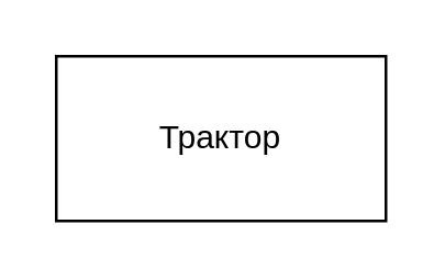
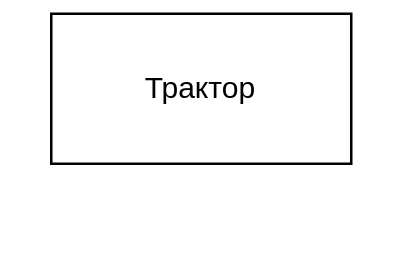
- <mxCell id="2" value="Трактор" style="rounded=0;whiteSpace=wrap;html=1;" vertex="1" parent="1"><mxGeometry x="20" y="20" width="120" height="60" as="geometry" /></mxCell>
+ <mxCell id="2" value="Трактор" style="rounded=0;whiteSpace=wrap;html=1;" vertex="1" parent="1"><mxGeometry x="20" y="5" width="120" height="60" as="geometry" /></mxCell>
